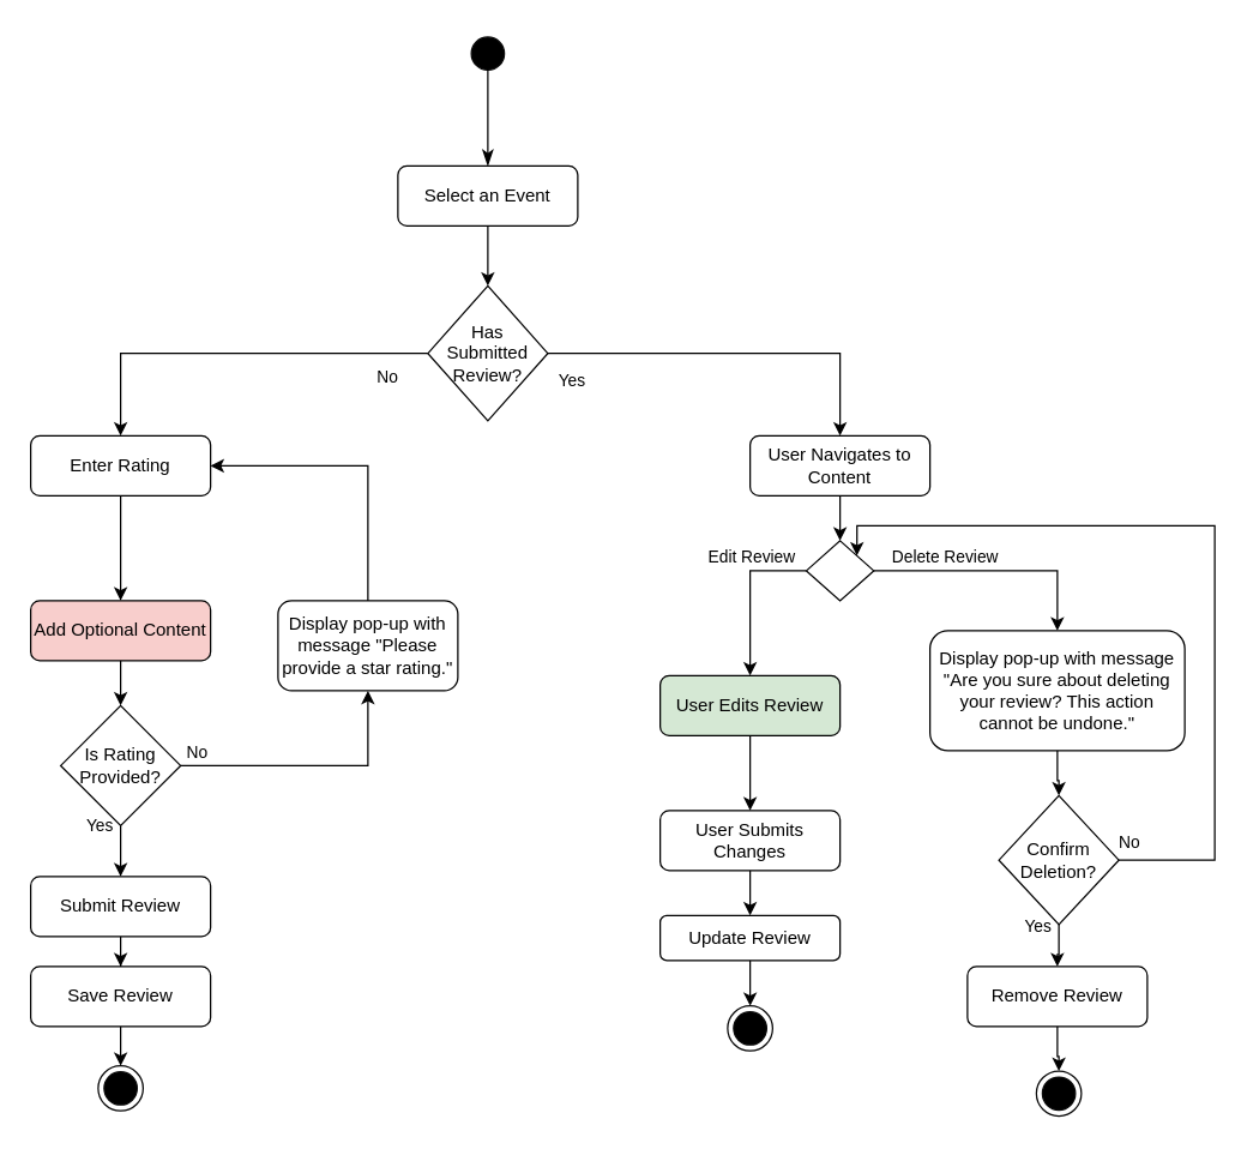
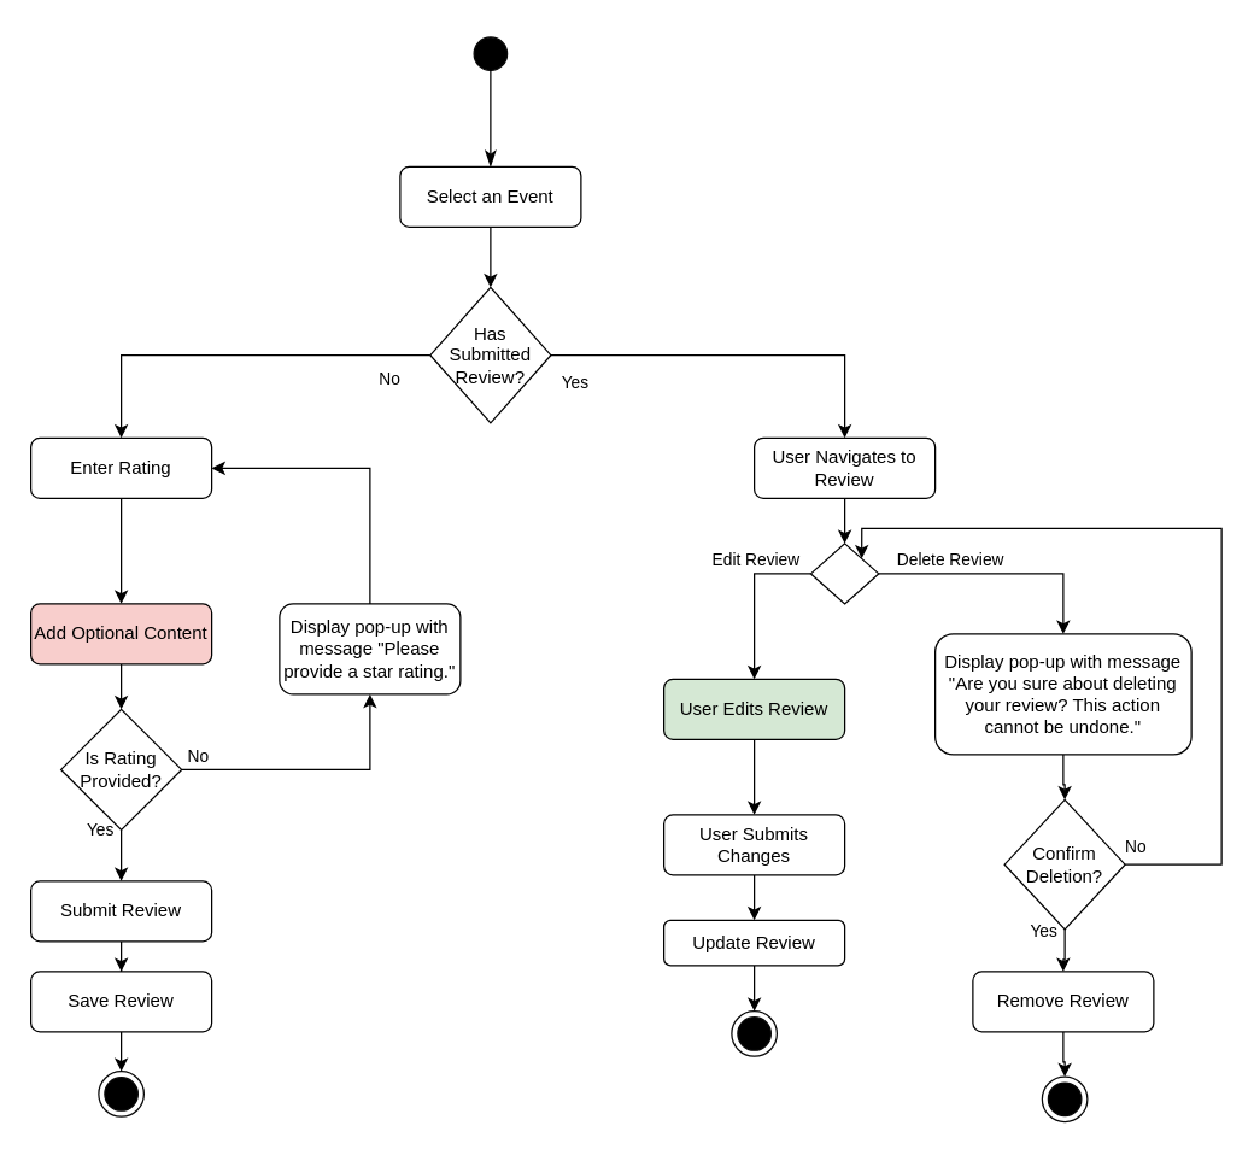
- <mxCell id="26" value="User Navigates to Content" style="rounded=1;whiteSpace=wrap;html=1;" vertex="1" parent="1"><mxGeometry x="500" y="290" width="120" height="40" as="geometry" /></mxCell>
+ <mxCell id="26" value="User Navigates to Review" style="rounded=1;whiteSpace=wrap;html=1;" vertex="1" parent="1"><mxGeometry x="500" y="290" width="120" height="40" as="geometry" /></mxCell>
